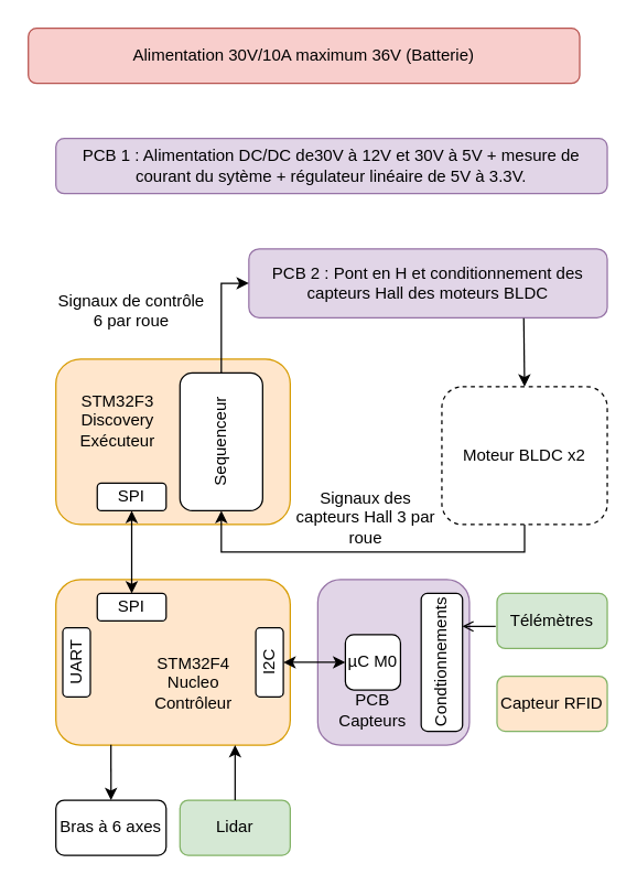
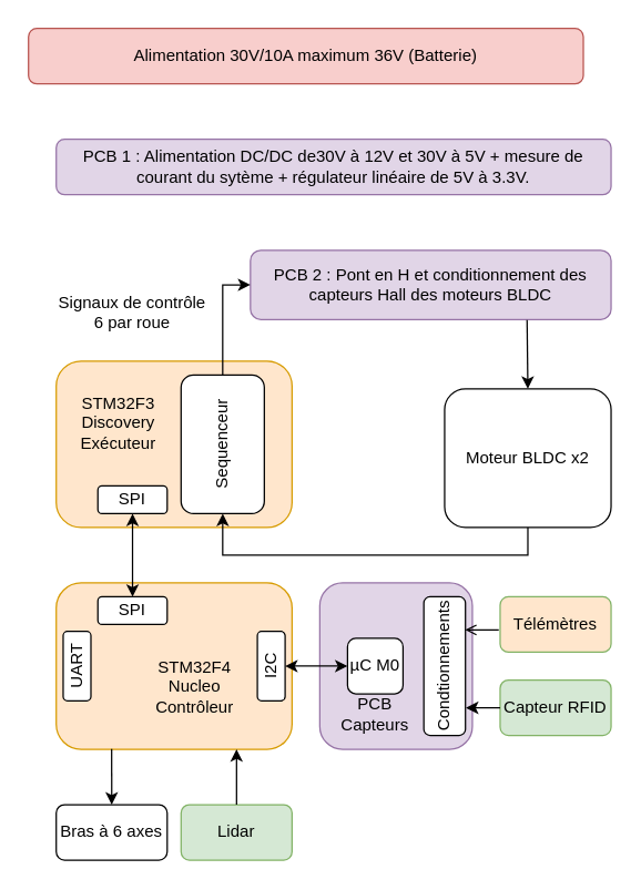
- <mxCell id="5" value="Moteur BLDC x2" style="rounded=1;whiteSpace=wrap;html=1;dashed=1;" vertex="1" parent="1"><mxGeometry x="320" y="280" width="120" height="100" as="geometry" /></mxCell>
+ <mxCell id="5" value="Moteur BLDC x2" style="rounded=1;whiteSpace=wrap;html=1;" vertex="1" parent="1"><mxGeometry x="320" y="280" width="120" height="100" as="geometry" /></mxCell>
- <mxCell id="32" value="Signaux des capteurs Hall 3 par roue" style="text;html=1;align=center;verticalAlign=middle;whiteSpace=wrap;rounded=0;" vertex="1" parent="1"><mxGeometry x="210" y="360" width="110" height="30" as="geometry" /></mxCell>
- <mxCell id="23" value="Télémètres" style="rounded=1;whiteSpace=wrap;html=1;rotation=0;fillColor=#d5e8d4;strokeColor=#82b366;" vertex="1" parent="1"><mxGeometry x="360" y="430" width="80" height="40" as="geometry" /></mxCell>
+ <mxCell id="23" value="Télémètres" style="rounded=1;whiteSpace=wrap;html=1;rotation=0;fillColor=#ffe6cc;strokeColor=#82b366;" vertex="1" parent="1"><mxGeometry x="360" y="430" width="80" height="40" as="geometry" /></mxCell>
+ <mxCell id="27" value="" style="endArrow=classic;html=1;rounded=0;exitX=0;exitY=0.5;exitDx=0;exitDy=0;entryX=0.199;entryY=1.012;entryDx=0;entryDy=0;entryPerimeter=0;" edge="1" parent="1" source="24" target="26"><mxGeometry width="50" height="50" relative="1" as="geometry"><mxPoint x="330" y="510" as="sourcePoint" /><mxPoint x="380" y="460" as="targetPoint" /></mxGeometry></mxCell>
- <mxCell id="24" value="Capteur RFID" style="rounded=1;whiteSpace=wrap;html=1;rotation=0;fillColor=#ffe6cc;strokeColor=#82b366;" vertex="1" parent="1"><mxGeometry x="360" y="490" width="80" height="40" as="geometry" /></mxCell>
+ <mxCell id="24" value="Capteur RFID" style="rounded=1;whiteSpace=wrap;html=1;rotation=0;fillColor=#d5e8d4;strokeColor=#82b366;" vertex="1" parent="1"><mxGeometry x="360" y="490" width="80" height="40" as="geometry" /></mxCell>
